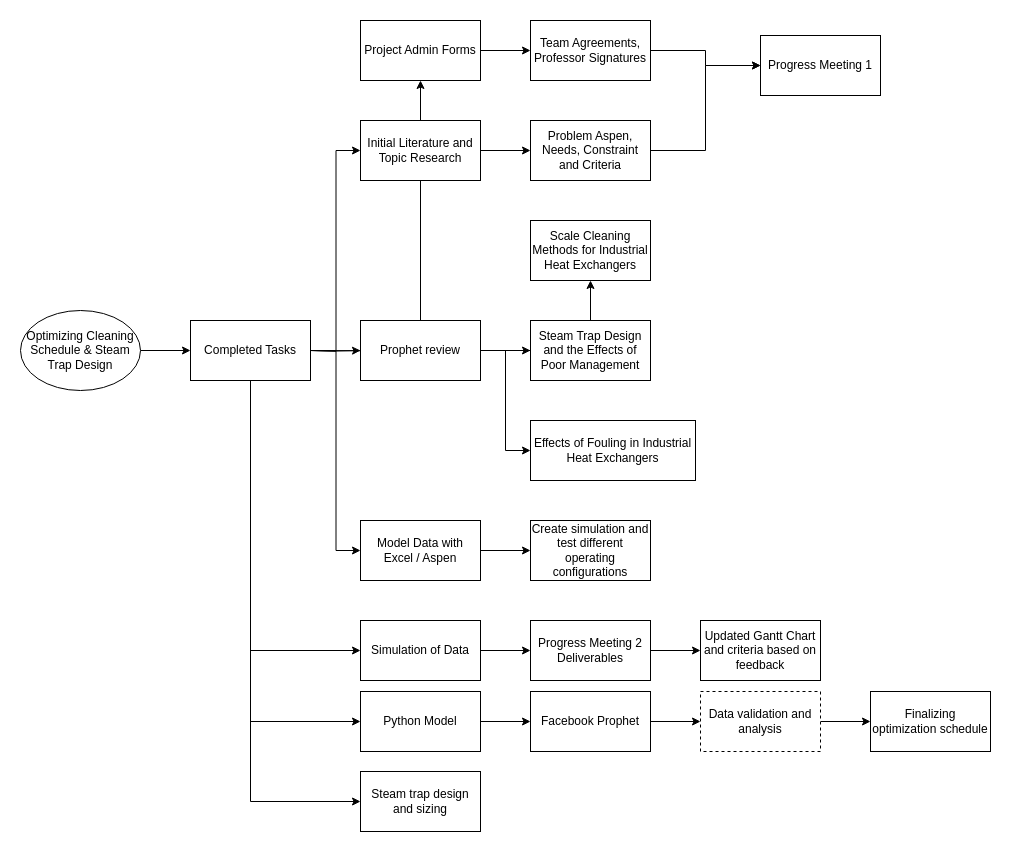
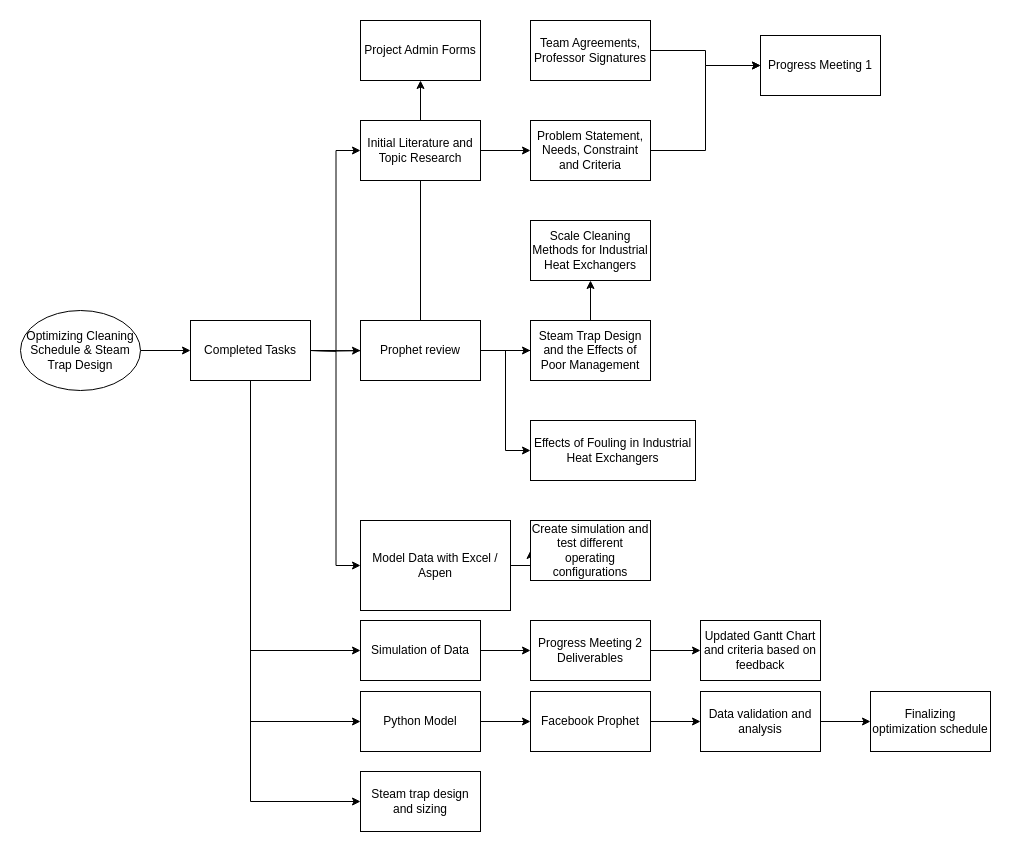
- <mxCell id="15" value="" style="edgeStyle=orthogonalEdgeStyle;rounded=0;orthogonalLoop=1;jettySize=auto;html=1;" parent="1" source="16" target="26" edge="1"><mxGeometry relative="1" as="geometry" /></mxCell>
- <mxCell id="23" value="Problem Aspen, Needs, Constraint and Criteria" style="rounded=0;whiteSpace=wrap;html=1;" parent="1" vertex="1"><mxGeometry x="530" y="120" width="120" height="60" as="geometry" /></mxCell>
+ <mxCell id="23" value="Problem Statement, Needs, Constraint and Criteria" style="rounded=0;whiteSpace=wrap;html=1;" parent="1" vertex="1"><mxGeometry x="530" y="120" width="120" height="60" as="geometry" /></mxCell>
- <mxCell id="34" value="Model Data with Excel / Aspen" style="whiteSpace=wrap;html=1;" parent="1" vertex="1"><mxGeometry x="360" y="520" width="120" height="60" as="geometry" /></mxCell>
+ <mxCell id="34" value="Model Data with Excel / Aspen" style="whiteSpace=wrap;html=1;" parent="1" vertex="1"><mxGeometry x="360" y="520" width="150" height="90" as="geometry" /></mxCell>
- <mxCell id="41" value="Data validation and analysis" style="whiteSpace=wrap;html=1;dashed=1;" parent="1" vertex="1"><mxGeometry x="700" y="691" width="120" height="60" as="geometry" /></mxCell>
+ <mxCell id="41" value="Data validation and analysis" style="whiteSpace=wrap;html=1;" parent="1" vertex="1"><mxGeometry x="700" y="691" width="120" height="60" as="geometry" /></mxCell>
